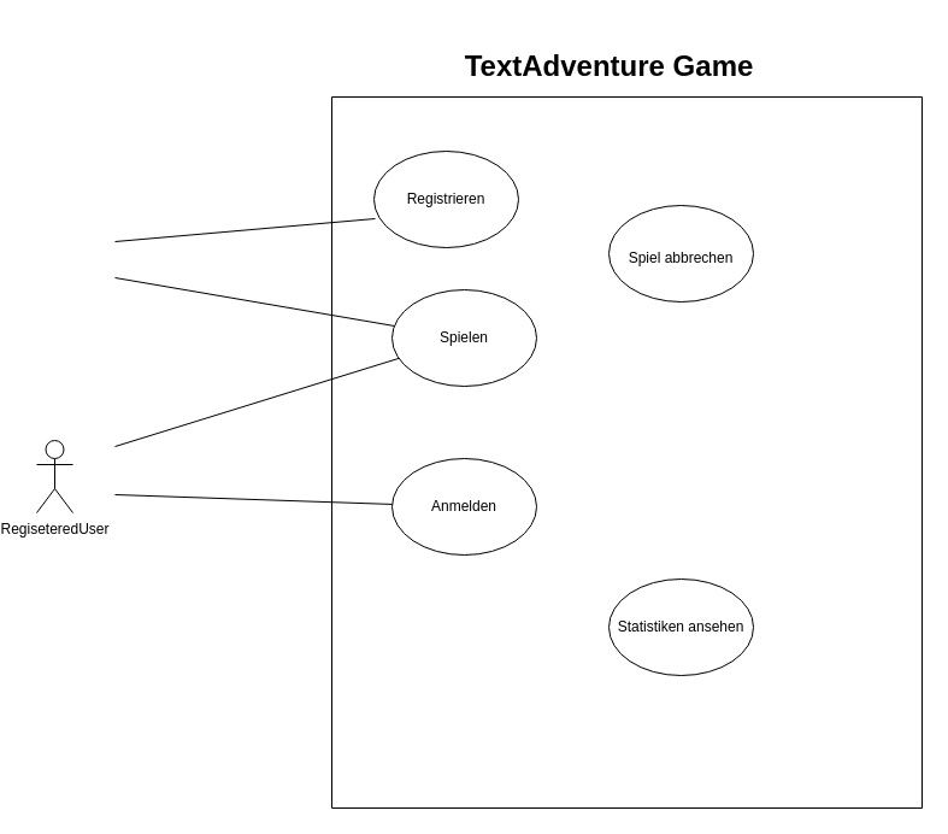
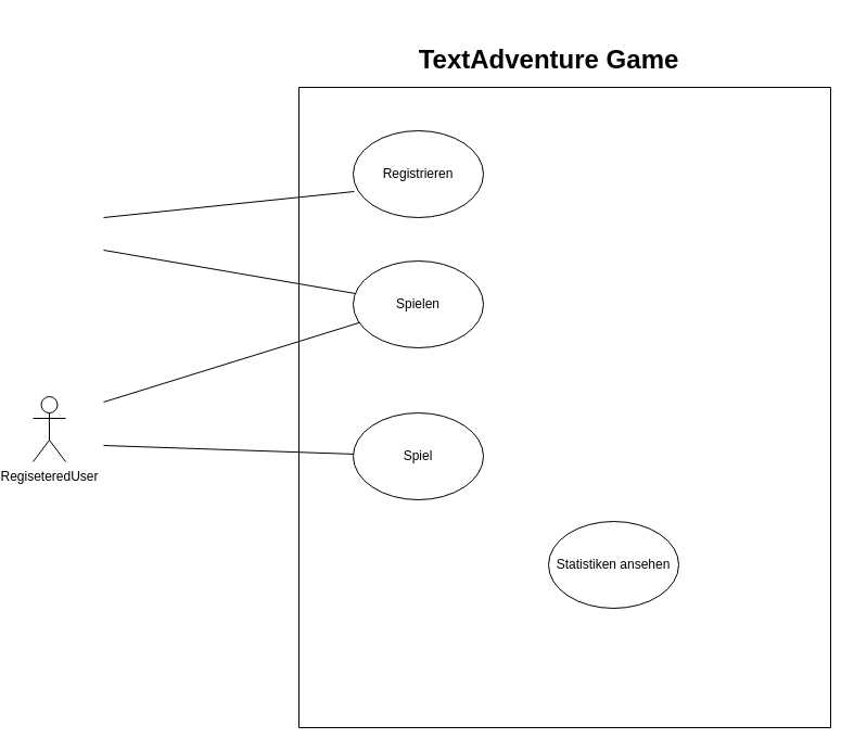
- <mxCell id="5" value="Registrieren" style="ellipse;whiteSpace=wrap;html=1;" parent="3" vertex="1"><mxGeometry x="35" y="45" width="120" height="80" as="geometry" /></mxCell>
+ <mxCell id="5" value="Registrieren" style="ellipse;whiteSpace=wrap;html=1;" parent="3" vertex="1"><mxGeometry x="50" y="40" width="120" height="80" as="geometry" /></mxCell>
- <mxCell id="8" value="&lt;p&gt;&lt;font style=&quot;font-size: 12px;&quot;&gt;Spiel abbrechen&lt;/font&gt;&lt;/p&gt;" style="ellipse;whiteSpace=wrap;html=1;fontSize=24;" vertex="1" parent="3"><mxGeometry x="230" y="90" width="120" height="80" as="geometry" /></mxCell>
- <mxCell id="6" value="Anmelden" style="ellipse;whiteSpace=wrap;html=1;" parent="3" vertex="1"><mxGeometry x="50" y="300" width="120" height="80" as="geometry" /></mxCell>
+ <mxCell id="6" value="Spiel" style="ellipse;whiteSpace=wrap;html=1;" parent="3" vertex="1"><mxGeometry x="50" y="300" width="120" height="80" as="geometry" /></mxCell>
